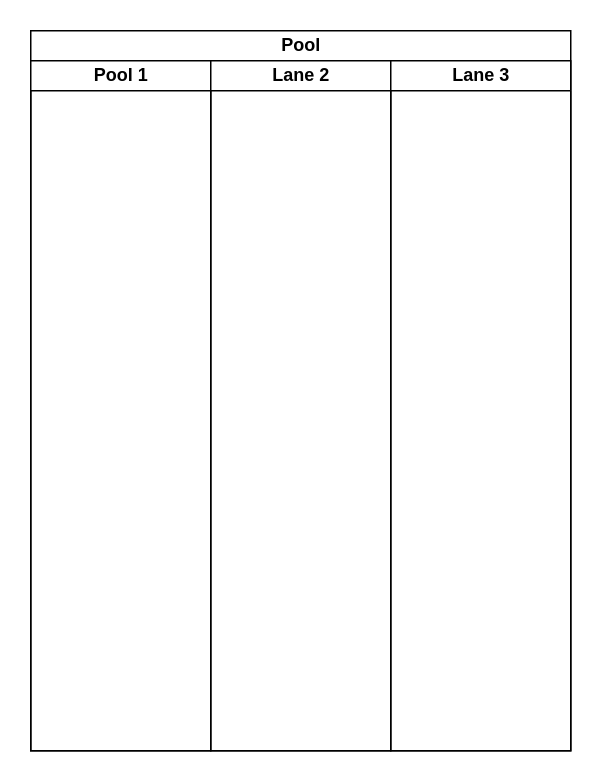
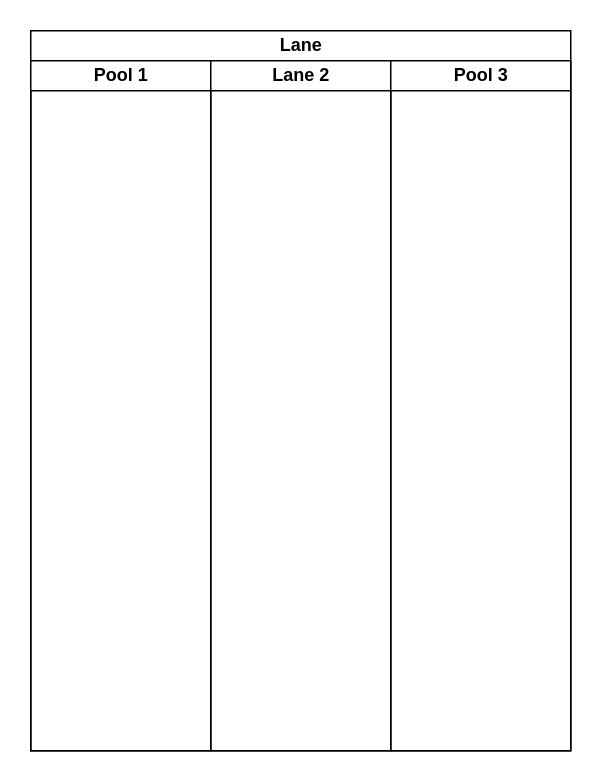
- <mxCell id="2" value="Pool" style="swimlane;childLayout=stackLayout;resizeParent=1;resizeParentMax=0;startSize=20;html=1;" vertex="1" parent="1"><mxGeometry x="20" width="360" height="480" as="geometry" y="20" /></mxCell>
+ <mxCell id="2" value="Lane" style="swimlane;childLayout=stackLayout;resizeParent=1;resizeParentMax=0;startSize=20;html=1;" vertex="1" parent="1"><mxGeometry x="20" width="360" height="480" as="geometry" y="20" /></mxCell>
- <mxCell id="5" value="Lane 3" style="swimlane;startSize=20;html=1;" vertex="1" parent="2"><mxGeometry x="240" y="20" width="120" height="460" as="geometry" /></mxCell>
+ <mxCell id="5" value="Pool 3" style="swimlane;startSize=20;html=1;" vertex="1" parent="2"><mxGeometry x="240" y="20" width="120" height="460" as="geometry" /></mxCell>
